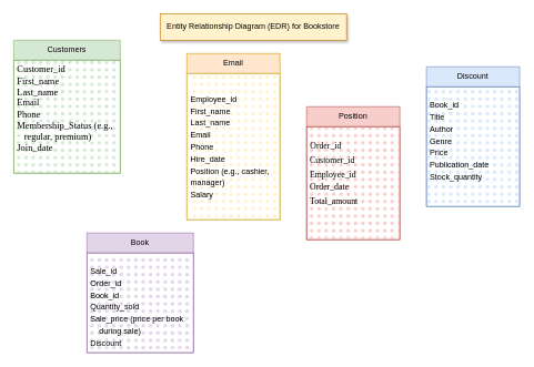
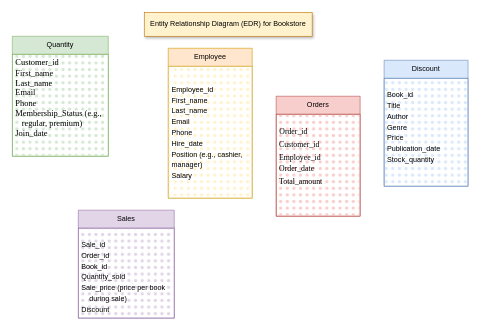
- <mxCell id="2" value="Customers" style="swimlane;fontStyle=0;childLayout=stackLayout;horizontal=1;startSize=30;horizontalStack=0;resizeParent=1;resizeParentMax=0;resizeLast=0;collapsible=1;marginBottom=0;whiteSpace=wrap;html=1;fillColor=#d5e8d4;strokeColor=#82b366;" vertex="1" parent="1"><mxGeometry x="20" y="60" width="160" height="200" as="geometry" /></mxCell>
+ <mxCell id="2" value="Quantity" style="swimlane;fontStyle=0;childLayout=stackLayout;horizontal=1;startSize=30;horizontalStack=0;resizeParent=1;resizeParentMax=0;resizeLast=0;collapsible=1;marginBottom=0;whiteSpace=wrap;html=1;fillColor=#d5e8d4;strokeColor=#82b366;" vertex="1" parent="1"><mxGeometry x="20" y="60" width="160" height="200" as="geometry" /></mxCell>
- <mxCell id="4" value="Email" style="swimlane;fontStyle=0;childLayout=stackLayout;horizontal=1;startSize=30;horizontalStack=0;resizeParent=1;resizeParentMax=0;resizeLast=0;collapsible=1;marginBottom=0;whiteSpace=wrap;html=1;fillColor=#ffe6cc;strokeColor=#d79b00;" vertex="1" parent="1"><mxGeometry x="280" y="80" width="140" height="250" as="geometry" /></mxCell>
+ <mxCell id="4" value="Employee" style="swimlane;fontStyle=0;childLayout=stackLayout;horizontal=1;startSize=30;horizontalStack=0;resizeParent=1;resizeParentMax=0;resizeLast=0;collapsible=1;marginBottom=0;whiteSpace=wrap;html=1;fillColor=#ffe6cc;strokeColor=#d79b00;" vertex="1" parent="1"><mxGeometry x="280" y="80" width="140" height="250" as="geometry" /></mxCell>
- <mxCell id="10" value="Position" style="swimlane;fontStyle=0;childLayout=stackLayout;horizontal=1;startSize=30;horizontalStack=0;resizeParent=1;resizeParentMax=0;resizeLast=0;collapsible=1;marginBottom=0;whiteSpace=wrap;html=1;fillColor=#f8cecc;strokeColor=#b85450;" vertex="1" parent="1"><mxGeometry x="460" y="160" width="140" height="200" as="geometry" /></mxCell>
+ <mxCell id="10" value="Orders" style="swimlane;fontStyle=0;childLayout=stackLayout;horizontal=1;startSize=30;horizontalStack=0;resizeParent=1;resizeParentMax=0;resizeLast=0;collapsible=1;marginBottom=0;whiteSpace=wrap;html=1;fillColor=#f8cecc;strokeColor=#b85450;" vertex="1" parent="1"><mxGeometry x="460" y="160" width="140" height="200" as="geometry" /></mxCell>
- <mxCell id="8" value="Book" style="swimlane;fontStyle=0;childLayout=stackLayout;horizontal=1;startSize=30;horizontalStack=0;resizeParent=1;resizeParentMax=0;resizeLast=0;collapsible=1;marginBottom=0;whiteSpace=wrap;html=1;fillColor=#e1d5e7;strokeColor=#9673a6;" vertex="1" parent="1"><mxGeometry x="130" y="350" width="160" height="180" as="geometry" /></mxCell>
+ <mxCell id="8" value="Sales" style="swimlane;fontStyle=0;childLayout=stackLayout;horizontal=1;startSize=30;horizontalStack=0;resizeParent=1;resizeParentMax=0;resizeLast=0;collapsible=1;marginBottom=0;whiteSpace=wrap;html=1;fillColor=#e1d5e7;strokeColor=#9673a6;" vertex="1" parent="1"><mxGeometry x="130" y="350" width="160" height="180" as="geometry" /></mxCell>
